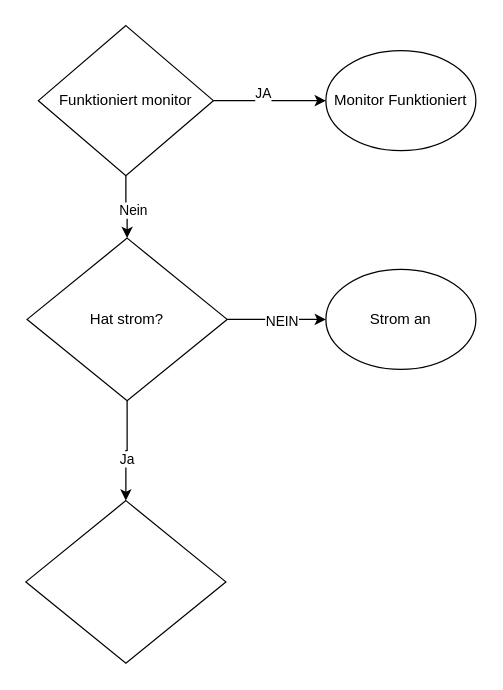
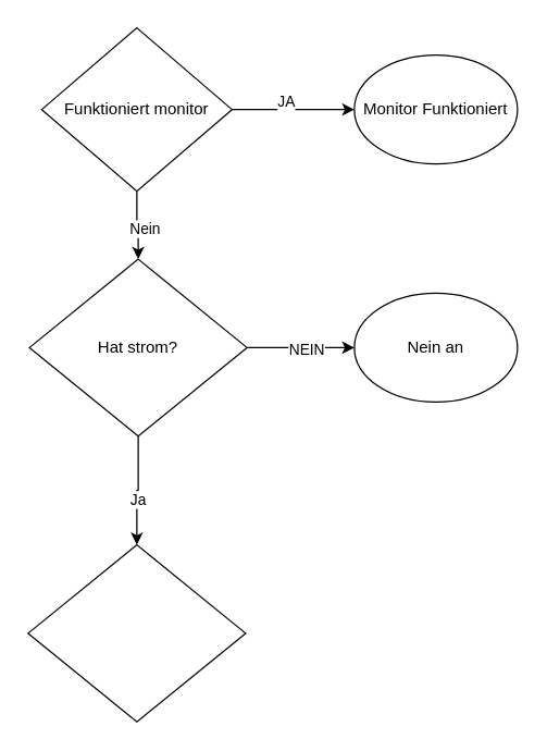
- <mxCell id="14" value="Strom an" style="ellipse;whiteSpace=wrap;html=1;" vertex="1" parent="1"><mxGeometry x="260" y="215" width="120" height="80" as="geometry" /></mxCell>
+ <mxCell id="14" value="Nein an" style="ellipse;whiteSpace=wrap;html=1;" vertex="1" parent="1"><mxGeometry x="260" y="215" width="120" height="80" as="geometry" /></mxCell>
